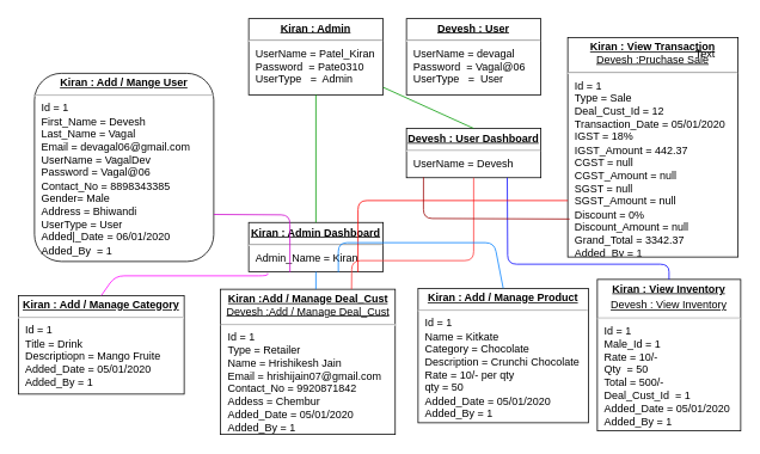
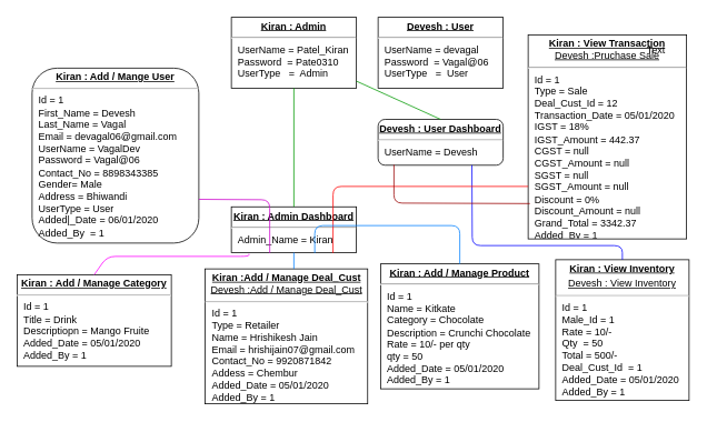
- <mxCell id="12" value="&lt;p style=&quot;margin: 0px ; margin-top: 4px ; text-align: center ; text-decoration: underline&quot;&gt;&lt;b&gt;Devesh : User Dashboard&lt;br&gt;&lt;/b&gt;&lt;/p&gt;&lt;hr&gt;&lt;p style=&quot;margin: 0px ; margin-left: 8px&quot;&gt;UserName = Devesh&lt;br&gt;&lt;/p&gt;" style="verticalAlign=top;align=left;overflow=fill;fontSize=12;fontFamily=Helvetica;html=1;rounded=0;shadow=0;comic=0;labelBackgroundColor=none;strokeWidth=1" parent="1" vertex="1"><mxGeometry x="453" y="142.5" width="150" height="55" as="geometry" /></mxCell>
+ <mxCell id="12" value="&lt;p style=&quot;margin: 0px ; margin-top: 4px ; text-align: center ; text-decoration: underline&quot;&gt;&lt;b&gt;Devesh : User Dashboard&lt;br&gt;&lt;/b&gt;&lt;/p&gt;&lt;hr&gt;&lt;p style=&quot;margin: 0px ; margin-left: 8px&quot;&gt;UserName = Devesh&lt;br&gt;&lt;/p&gt;" style="verticalAlign=top;align=left;overflow=fill;fontSize=12;fontFamily=Helvetica;html=1;shadow=0;comic=0;labelBackgroundColor=none;strokeWidth=1;rounded=1;" parent="1" vertex="1"><mxGeometry x="453" y="142.5" width="150" height="55" as="geometry" /></mxCell>
- <mxCell id="14" value="" style="endArrow=none;html=1;entryX=0.5;entryY=1;entryDx=0;entryDy=0;exitX=0.75;exitY=0;exitDx=0;exitDy=0;strokeColor=#FF3333;" parent="1" source="2" target="12" edge="1"><mxGeometry width="50" height="50" relative="1" as="geometry"><mxPoint x="528" y="313" as="sourcePoint" /><mxPoint x="451" y="233" as="targetPoint" /><Array as="points"><mxPoint x="392" y="290" /><mxPoint x="528" y="290" /></Array></mxGeometry></mxCell>
- <mxCell id="3" value="&lt;p style=&quot;margin: 0px ; margin-top: 4px ; text-align: center ; text-decoration: underline&quot;&gt;&lt;b&gt;Kiran : Add / Manage Product&lt;br&gt;&lt;/b&gt;&lt;/p&gt;&lt;hr&gt;&lt;p style=&quot;margin: 0px ; margin-left: 8px&quot;&gt;Id = 1&lt;br&gt;Name = Kitkate &lt;br&gt;Category = Chocolate&lt;br&gt;&lt;/p&gt;&lt;p style=&quot;margin: 0px ; margin-left: 8px&quot;&gt;Description = Crunchi Chocolate&lt;br&gt;&lt;/p&gt;&lt;p style=&quot;margin: 0px ; margin-left: 8px&quot;&gt;Rate = 10/- per qty&lt;br&gt;&lt;/p&gt;&lt;p style=&quot;margin: 0px ; margin-left: 8px&quot;&gt;qty = 50&lt;br&gt;&lt;/p&gt;&lt;p style=&quot;margin: 0px ; margin-left: 8px&quot;&gt;Added_Date = 05/01/2020&lt;br&gt;&lt;/p&gt;&lt;p style=&quot;margin: 0px ; margin-left: 8px&quot;&gt;Added_By = 1&lt;br&gt;&lt;/p&gt;" style="verticalAlign=top;align=left;overflow=fill;fontSize=12;fontFamily=Helvetica;html=1;rounded=0;shadow=0;comic=0;labelBackgroundColor=none;strokeWidth=1" parent="1" vertex="1"><mxGeometry x="466" y="321" width="190" height="150" as="geometry" /></mxCell>
+ <mxCell id="3" value="&lt;p style=&quot;margin: 0px ; margin-top: 4px ; text-align: center ; text-decoration: underline&quot;&gt;&lt;b&gt;Kiran : Add / Manage Product&lt;br&gt;&lt;/b&gt;&lt;/p&gt;&lt;hr&gt;&lt;p style=&quot;margin: 0px ; margin-left: 8px&quot;&gt;Id = 1&lt;br&gt;Name = Kitkate &lt;br&gt;Category = Chocolate&lt;br&gt;&lt;/p&gt;&lt;p style=&quot;margin: 0px ; margin-left: 8px&quot;&gt;Description = Crunchi Chocolate&lt;br&gt;&lt;/p&gt;&lt;p style=&quot;margin: 0px ; margin-left: 8px&quot;&gt;Rate = 10/- per qty&lt;br&gt;&lt;/p&gt;&lt;p style=&quot;margin: 0px ; margin-left: 8px&quot;&gt;qty = 50&lt;br&gt;&lt;/p&gt;&lt;p style=&quot;margin: 0px ; margin-left: 8px&quot;&gt;Added_Date = 05/01/2020&lt;br&gt;&lt;/p&gt;&lt;p style=&quot;margin: 0px ; margin-left: 8px&quot;&gt;Added_By = 1&lt;br&gt;&lt;/p&gt;" style="verticalAlign=top;align=left;overflow=fill;fontSize=12;fontFamily=Helvetica;html=1;rounded=0;shadow=0;comic=0;labelBackgroundColor=none;strokeWidth=1" parent="1" vertex="1"><mxGeometry x="456" y="316" width="190" height="150" as="geometry" /></mxCell>
